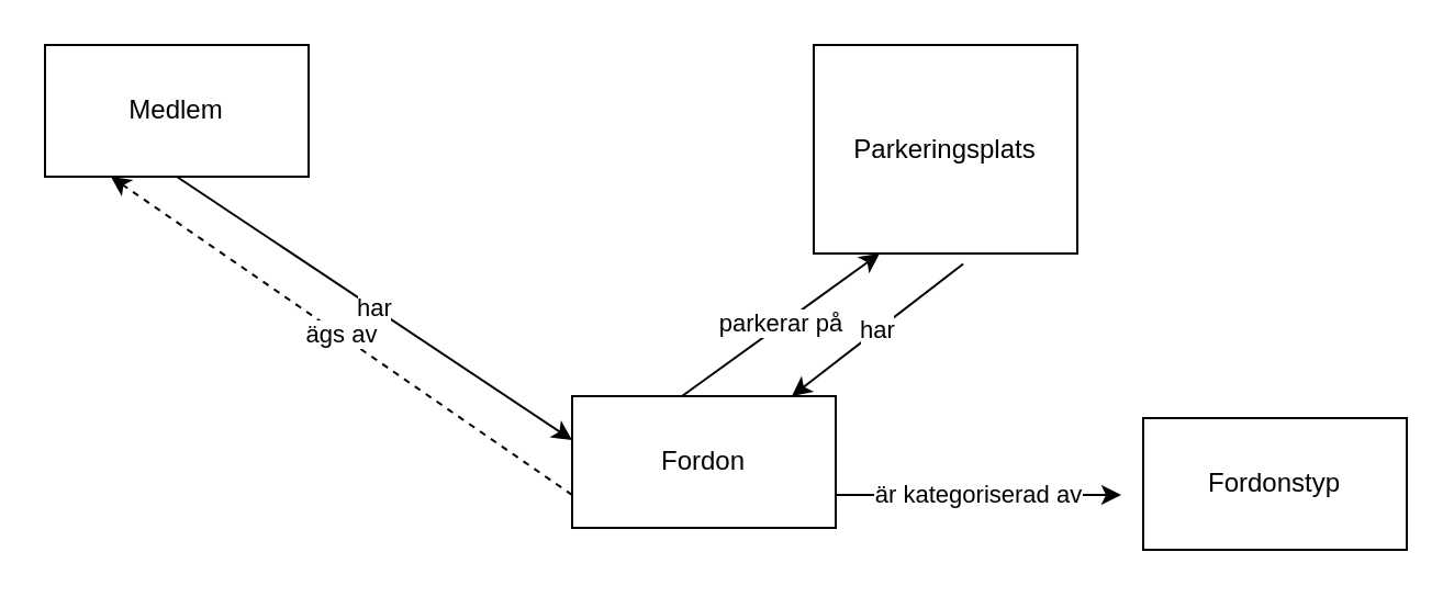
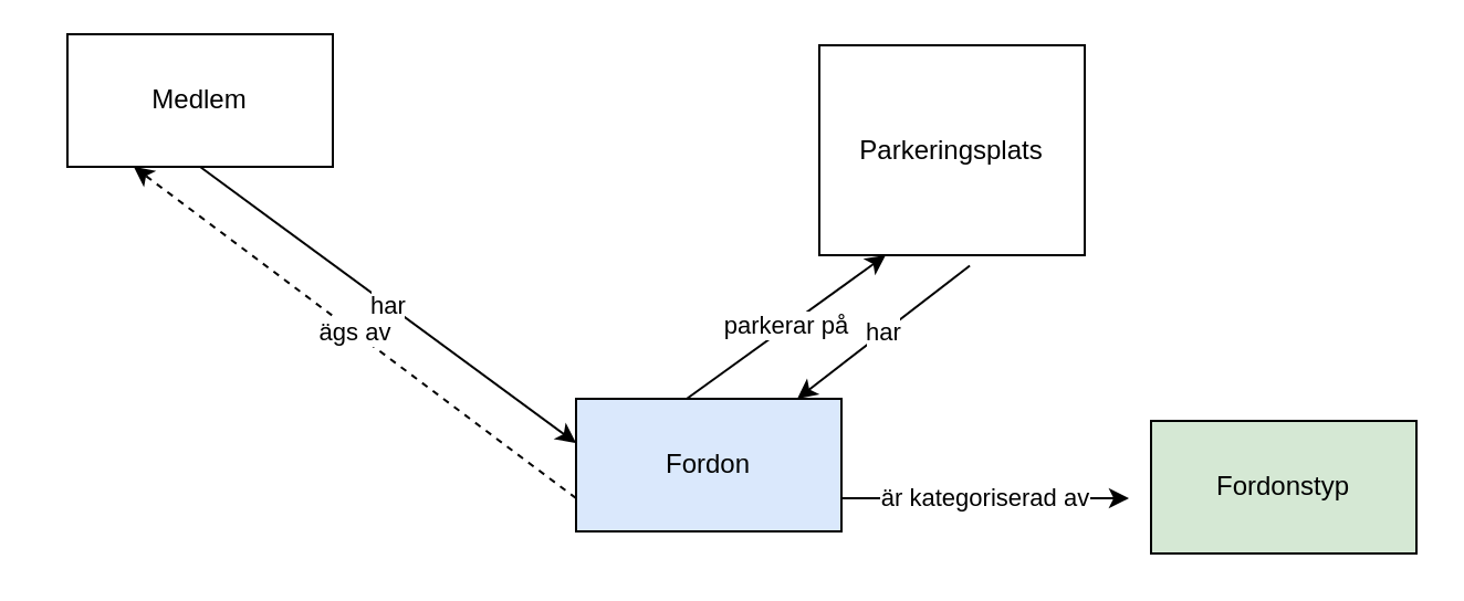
- <mxCell id="2" value="Medlem" style="rounded=0;whiteSpace=wrap;html=1;" parent="1" vertex="1"><mxGeometry x="20" y="20" width="120" height="60" as="geometry" /></mxCell>
+ <mxCell id="2" value="Medlem" style="rounded=0;whiteSpace=wrap;html=1;" parent="1" vertex="1"><mxGeometry x="30" y="15" width="120" height="60" as="geometry" /></mxCell>
- <mxCell id="4" value="Fordon" style="rounded=0;whiteSpace=wrap;html=1;" parent="1" vertex="1"><mxGeometry x="260" y="180" width="120" height="60" as="geometry" /></mxCell>
+ <mxCell id="4" value="Fordon" style="rounded=0;whiteSpace=wrap;html=1;fillColor=#dae8fc;" parent="1" vertex="1"><mxGeometry x="260" y="180" width="120" height="60" as="geometry" /></mxCell>
- <mxCell id="3" value="Fordonstyp" style="rounded=0;whiteSpace=wrap;html=1;" parent="1" vertex="1"><mxGeometry x="520" y="190" width="120" height="60" as="geometry" /></mxCell>
+ <mxCell id="3" value="Fordonstyp" style="rounded=0;whiteSpace=wrap;html=1;fillColor=#d5e8d4;" parent="1" vertex="1"><mxGeometry x="520" y="190" width="120" height="60" as="geometry" /></mxCell>
